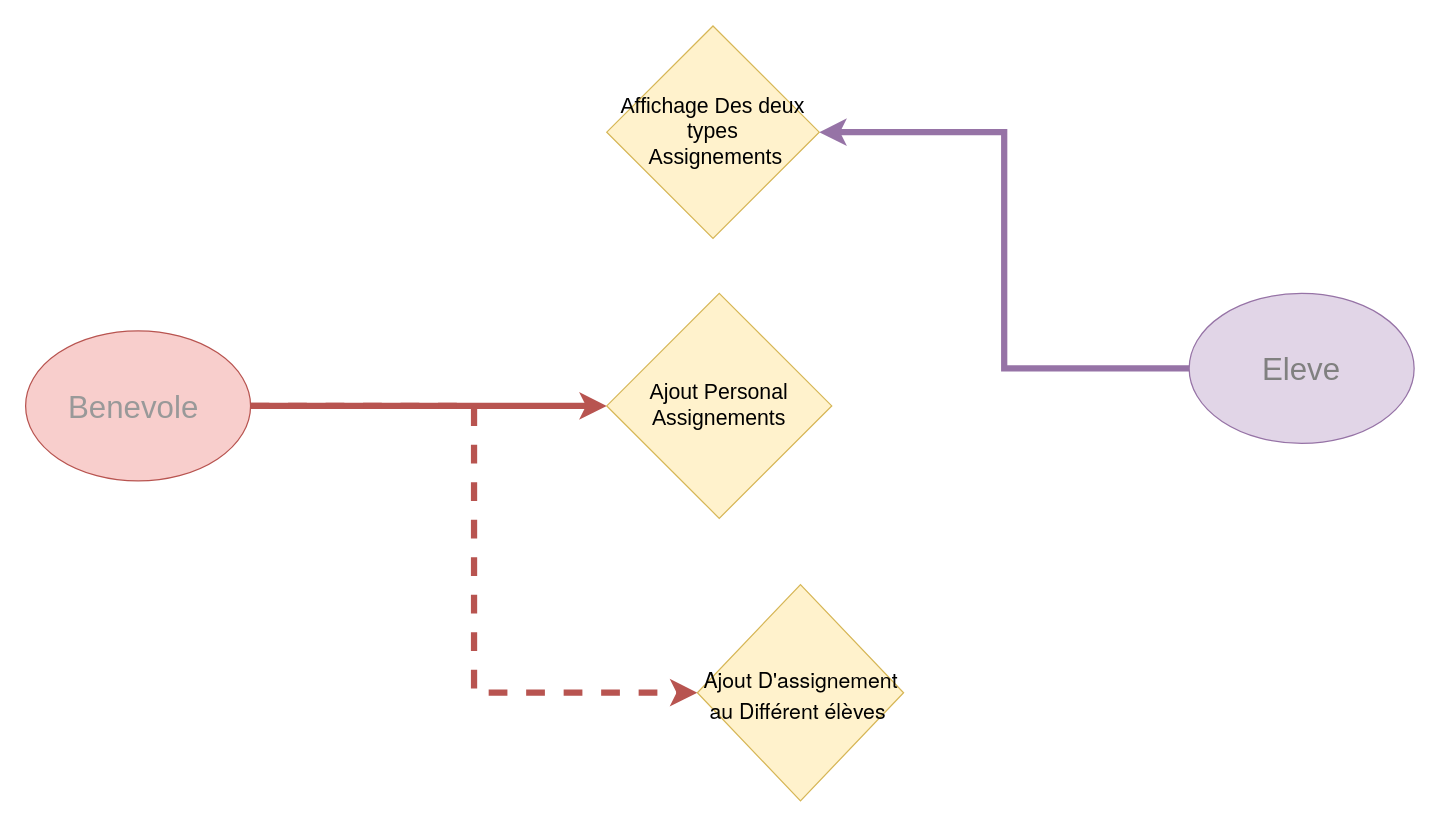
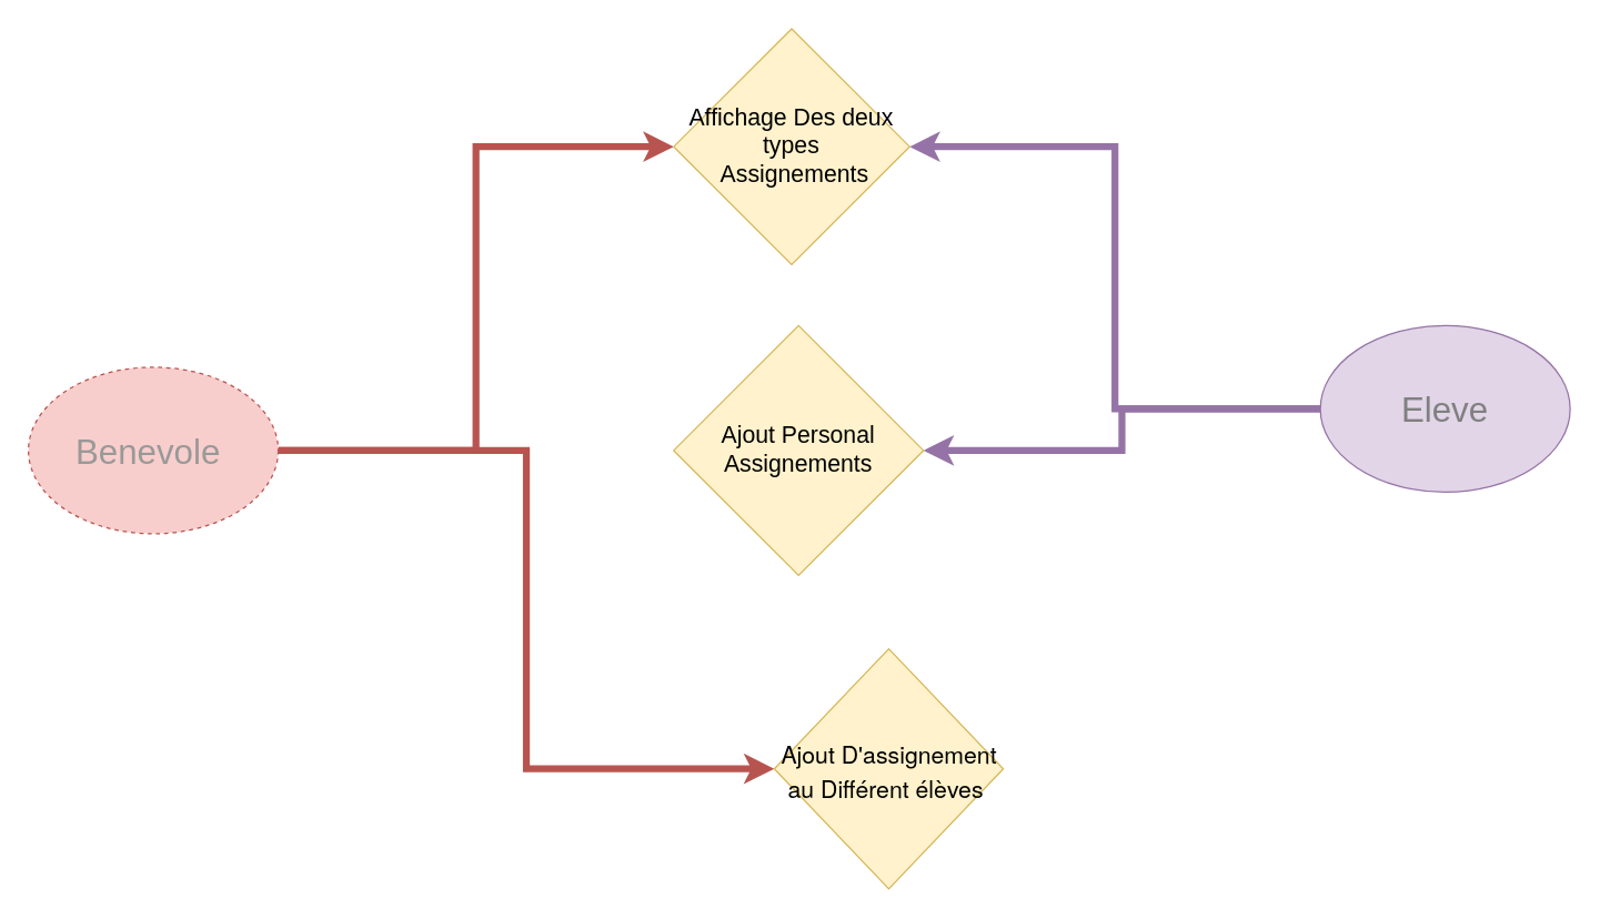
- <mxCell id="4" value="&lt;font style=&quot;font-size: 25px&quot; color=&quot;#999999&quot;&gt;Benevole&amp;nbsp;&lt;/font&gt;" style="ellipse;whiteSpace=wrap;html=1;fillColor=#f8cecc;strokeColor=#b85450;" vertex="1" parent="1"><mxGeometry x="20" y="264" width="180" height="120" as="geometry" /></mxCell>
+ <mxCell id="4" value="&lt;font style=&quot;font-size: 25px&quot; color=&quot;#999999&quot;&gt;Benevole&amp;nbsp;&lt;/font&gt;" style="ellipse;whiteSpace=wrap;html=1;fillColor=#f8cecc;strokeColor=#b85450;dashed=1;" vertex="1" parent="1"><mxGeometry x="20" y="264" width="180" height="120" as="geometry" /></mxCell>
- <mxCell id="2" style="edgeStyle=orthogonalEdgeStyle;rounded=0;orthogonalLoop=1;jettySize=auto;html=1;fillColor=#f8cecc;strokeColor=#b85450;strokeWidth=5;" edge="1" parent="1" source="4" target="9"><mxGeometry relative="1" as="geometry" /></mxCell>
+ <mxCell id="2" style="edgeStyle=orthogonalEdgeStyle;rounded=0;orthogonalLoop=1;jettySize=auto;html=1;entryX=0;entryY=0.5;entryDx=0;entryDy=0;fillColor=#f8cecc;strokeColor=#b85450;strokeWidth=5;" edge="1" parent="1" source="4" target="8"><mxGeometry relative="1" as="geometry" /></mxCell>
+ <mxCell id="5" style="edgeStyle=orthogonalEdgeStyle;rounded=0;orthogonalLoop=1;jettySize=auto;html=1;entryX=1;entryY=0.5;entryDx=0;entryDy=0;fillColor=#e1d5e7;strokeColor=#9673a6;strokeWidth=5;" edge="1" parent="1" source="7" target="9"><mxGeometry relative="1" as="geometry" /></mxCell>
- <mxCell id="3" style="edgeStyle=orthogonalEdgeStyle;rounded=0;orthogonalLoop=1;jettySize=auto;html=1;entryX=0;entryY=0.5;entryDx=0;entryDy=0;fillColor=#f8cecc;strokeColor=#b85450;strokeWidth=5;dashed=1;" edge="1" parent="1" source="4" target="10"><mxGeometry relative="1" as="geometry" /></mxCell>
+ <mxCell id="3" style="edgeStyle=orthogonalEdgeStyle;rounded=0;orthogonalLoop=1;jettySize=auto;html=1;entryX=0;entryY=0.5;entryDx=0;entryDy=0;fillColor=#f8cecc;strokeColor=#b85450;strokeWidth=5;" edge="1" parent="1" source="4" target="10"><mxGeometry relative="1" as="geometry" /></mxCell>
